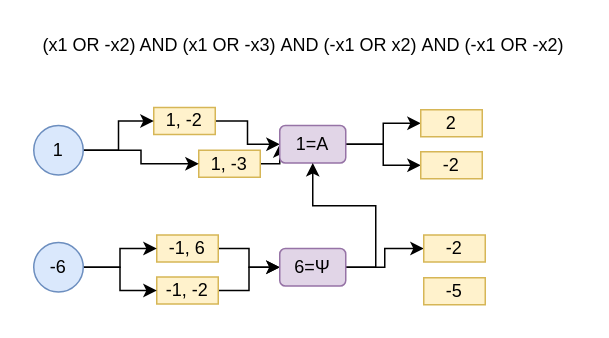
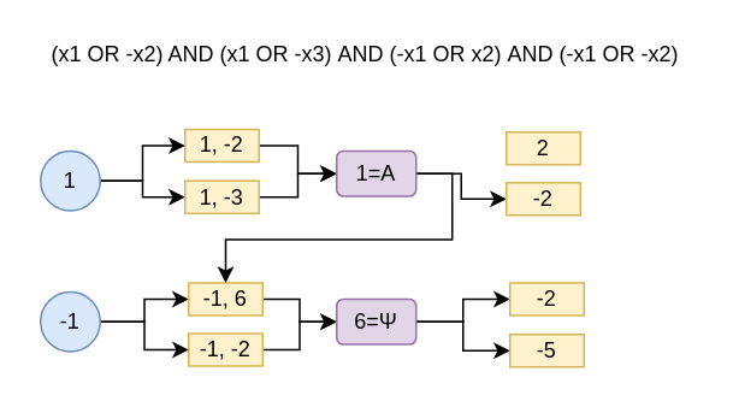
- <mxCell id="16" style="edgeStyle=orthogonalEdgeStyle;rounded=0;orthogonalLoop=1;jettySize=auto;html=1;exitX=1;exitY=0.5;exitDx=0;exitDy=0;entryX=0;entryY=0.5;entryDx=0;entryDy=0;" edge="1" parent="1" source="18" target="22"><mxGeometry relative="1" as="geometry" /></mxCell>
+ <mxCell id="16" style="edgeStyle=orthogonalEdgeStyle;rounded=0;orthogonalLoop=1;jettySize=auto;html=1;exitX=1;exitY=0.5;exitDx=0;exitDy=0;" edge="1" parent="1" source="18" target="5"><mxGeometry relative="1" as="geometry" /></mxCell>
- <mxCell id="9" value="1, -3" style="rounded=0;whiteSpace=wrap;html=1;fillColor=#fff2cc;strokeColor=#d6b656;" vertex="1" parent="1"><mxGeometry x="132" y="99.5" width="41" height="18" as="geometry" /></mxCell>
+ <mxCell id="9" value="1, -3" style="rounded=0;whiteSpace=wrap;html=1;fillColor=#fff2cc;strokeColor=#d6b656;" vertex="1" parent="1"><mxGeometry x="102" y="99.5" width="41" height="18" as="geometry" /></mxCell>
- <mxCell id="20" style="edgeStyle=orthogonalEdgeStyle;rounded=0;orthogonalLoop=1;jettySize=auto;html=1;exitX=1;exitY=0.5;exitDx=0;exitDy=0;" edge="1" parent="1" source="21" target="18"><mxGeometry relative="1" as="geometry" /></mxCell>
+ <mxCell id="20" style="edgeStyle=orthogonalEdgeStyle;rounded=0;orthogonalLoop=1;jettySize=auto;html=1;exitX=1;exitY=0.5;exitDx=0;exitDy=0;entryX=0;entryY=0.5;entryDx=0;entryDy=0;" edge="1" parent="1" source="21" target="25"><mxGeometry relative="1" as="geometry" /></mxCell>
- <mxCell id="15" value="-6" style="ellipse;whiteSpace=wrap;html=1;aspect=fixed;fillColor=#dae8fc;strokeColor=#6c8ebf;" vertex="1" parent="1"><mxGeometry x="22" y="161" width="33" height="33" as="geometry" /></mxCell>
+ <mxCell id="15" value="-1" style="ellipse;whiteSpace=wrap;html=1;aspect=fixed;fillColor=#dae8fc;strokeColor=#6c8ebf;" vertex="1" parent="1"><mxGeometry x="22" y="161" width="33" height="33" as="geometry" /></mxCell>
